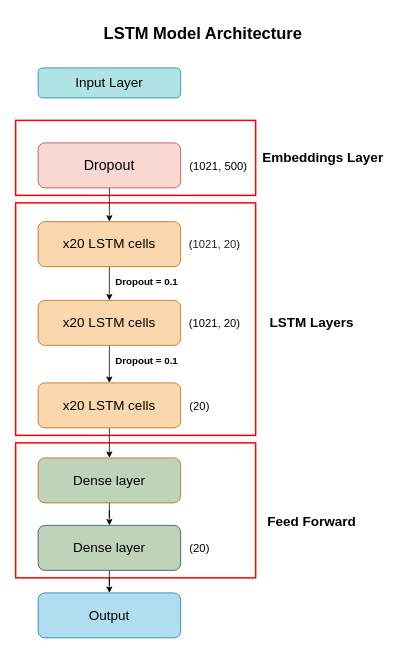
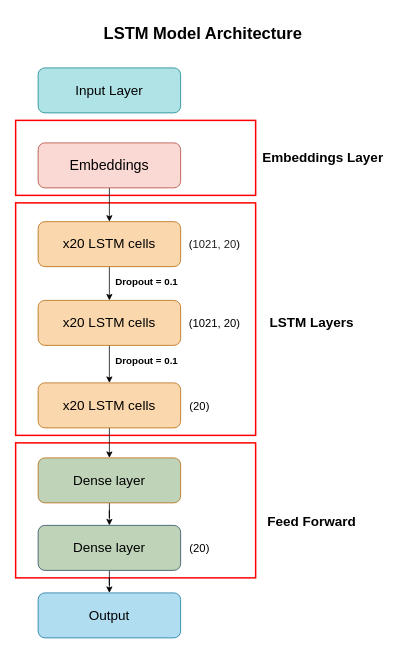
- <mxCell id="9" value="&lt;font style=&quot;font-size: 18px;&quot;&gt;Input Layer&lt;/font&gt;" style="rounded=1;whiteSpace=wrap;html=1;fillColor=#b0e3e6;strokeColor=#0e8088;" vertex="1" parent="2"><mxGeometry x="30" y="70" width="190" height="40" as="geometry" /></mxCell>
+ <mxCell id="9" value="&lt;font style=&quot;font-size: 18px;&quot;&gt;Input Layer&lt;/font&gt;" style="rounded=1;whiteSpace=wrap;html=1;fillColor=#b0e3e6;strokeColor=#0e8088;" vertex="1" parent="2"><mxGeometry x="30" y="70" width="190" height="60" as="geometry" /></mxCell>
- <mxCell id="8" value="&lt;font style=&quot;font-size: 19px;&quot;&gt;Dropout&lt;/font&gt;" style="rounded=1;whiteSpace=wrap;html=1;fillColor=#fad9d5;strokeColor=#ae4132;" vertex="1" parent="2"><mxGeometry x="30" y="170" width="190" height="60" as="geometry" /></mxCell>
+ <mxCell id="8" value="&lt;font style=&quot;font-size: 19px;&quot;&gt;Embeddings&lt;/font&gt;" style="rounded=1;whiteSpace=wrap;html=1;fillColor=#fad9d5;strokeColor=#ae4132;" vertex="1" parent="2"><mxGeometry x="30" y="170" width="190" height="60" as="geometry" /></mxCell>
- <mxCell id="16" value="&lt;font style=&quot;font-size: 15px;&quot;&gt;(1021, 500)&lt;/font&gt;" style="text;html=1;align=center;verticalAlign=middle;resizable=0;points=[];autosize=1;strokeColor=none;fillColor=none;strokeWidth=4;" vertex="1" parent="2"><mxGeometry x="220" y="185" width="100" height="30" as="geometry" /></mxCell>
